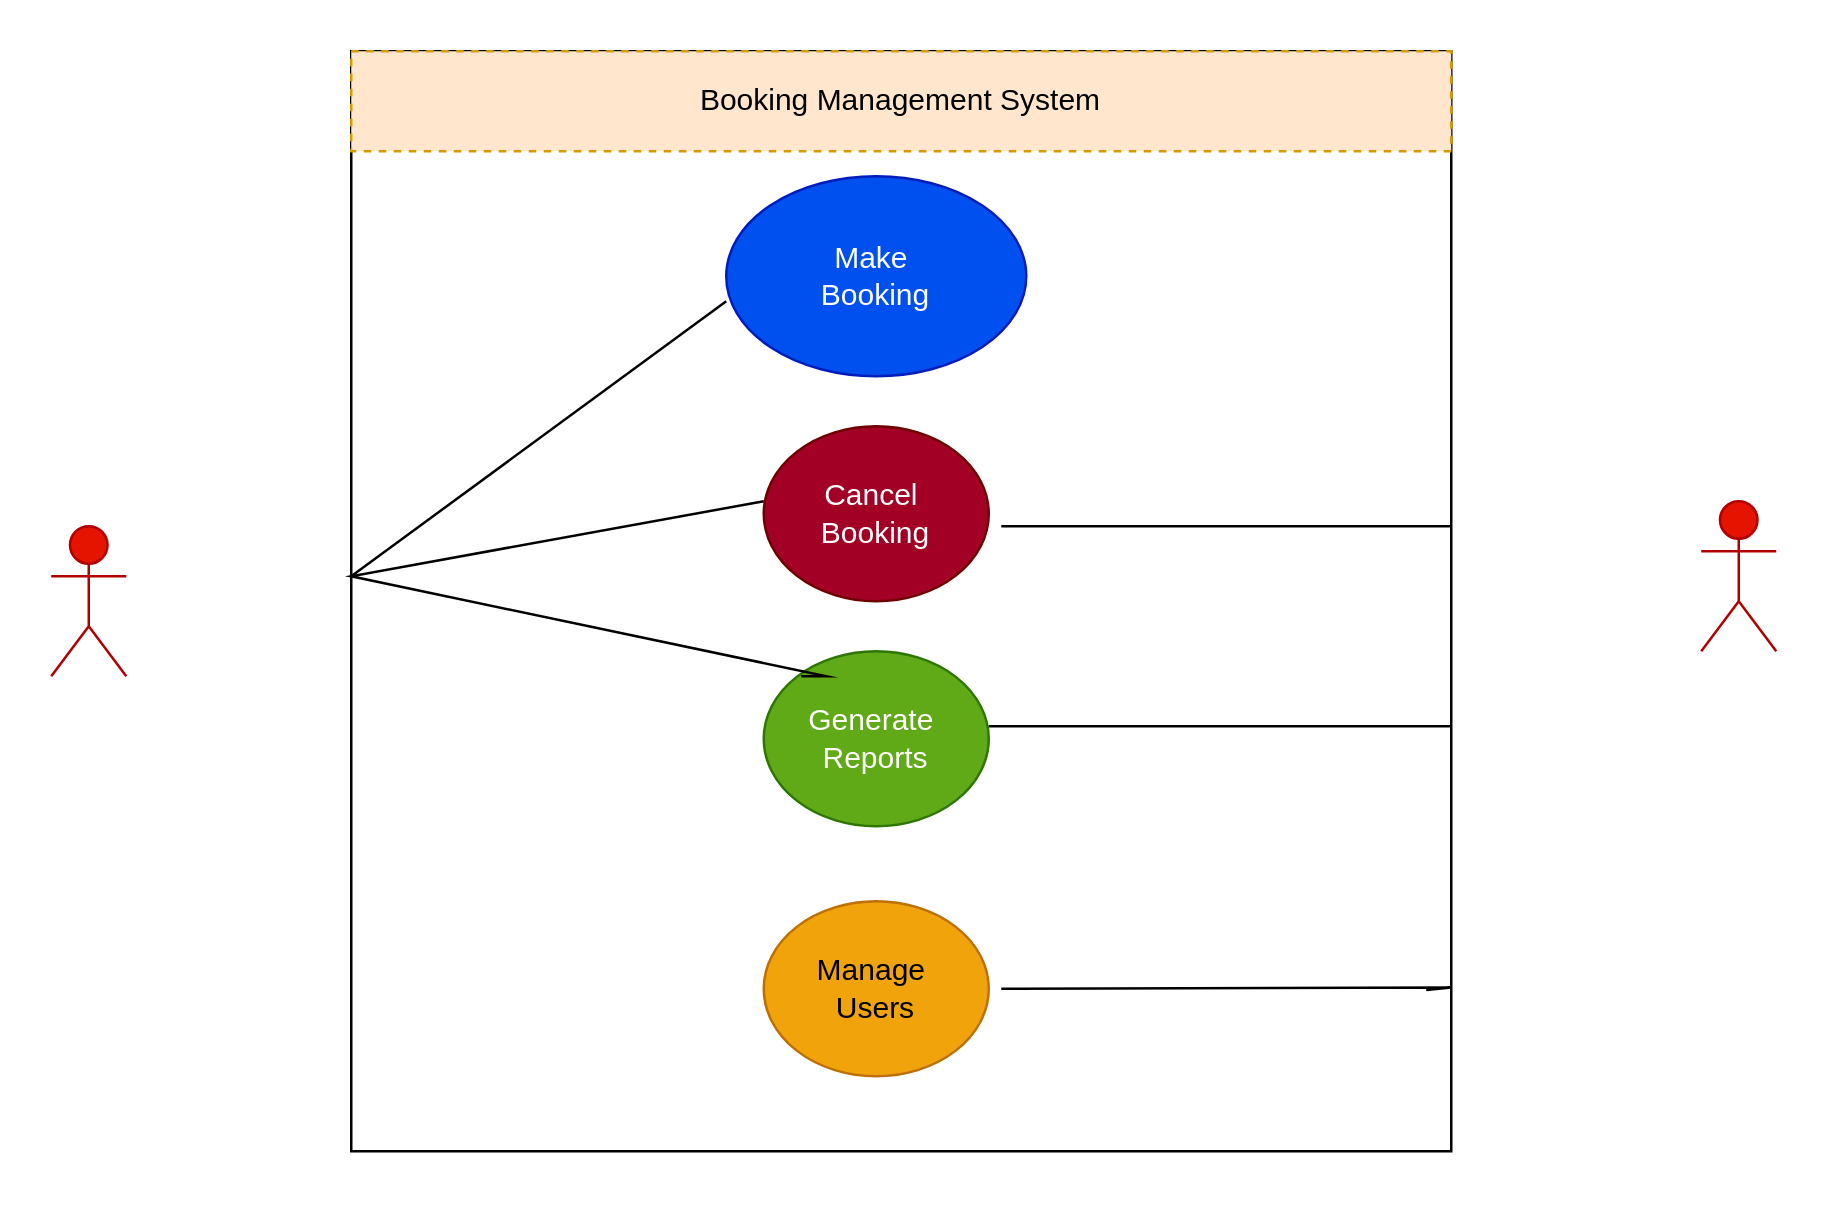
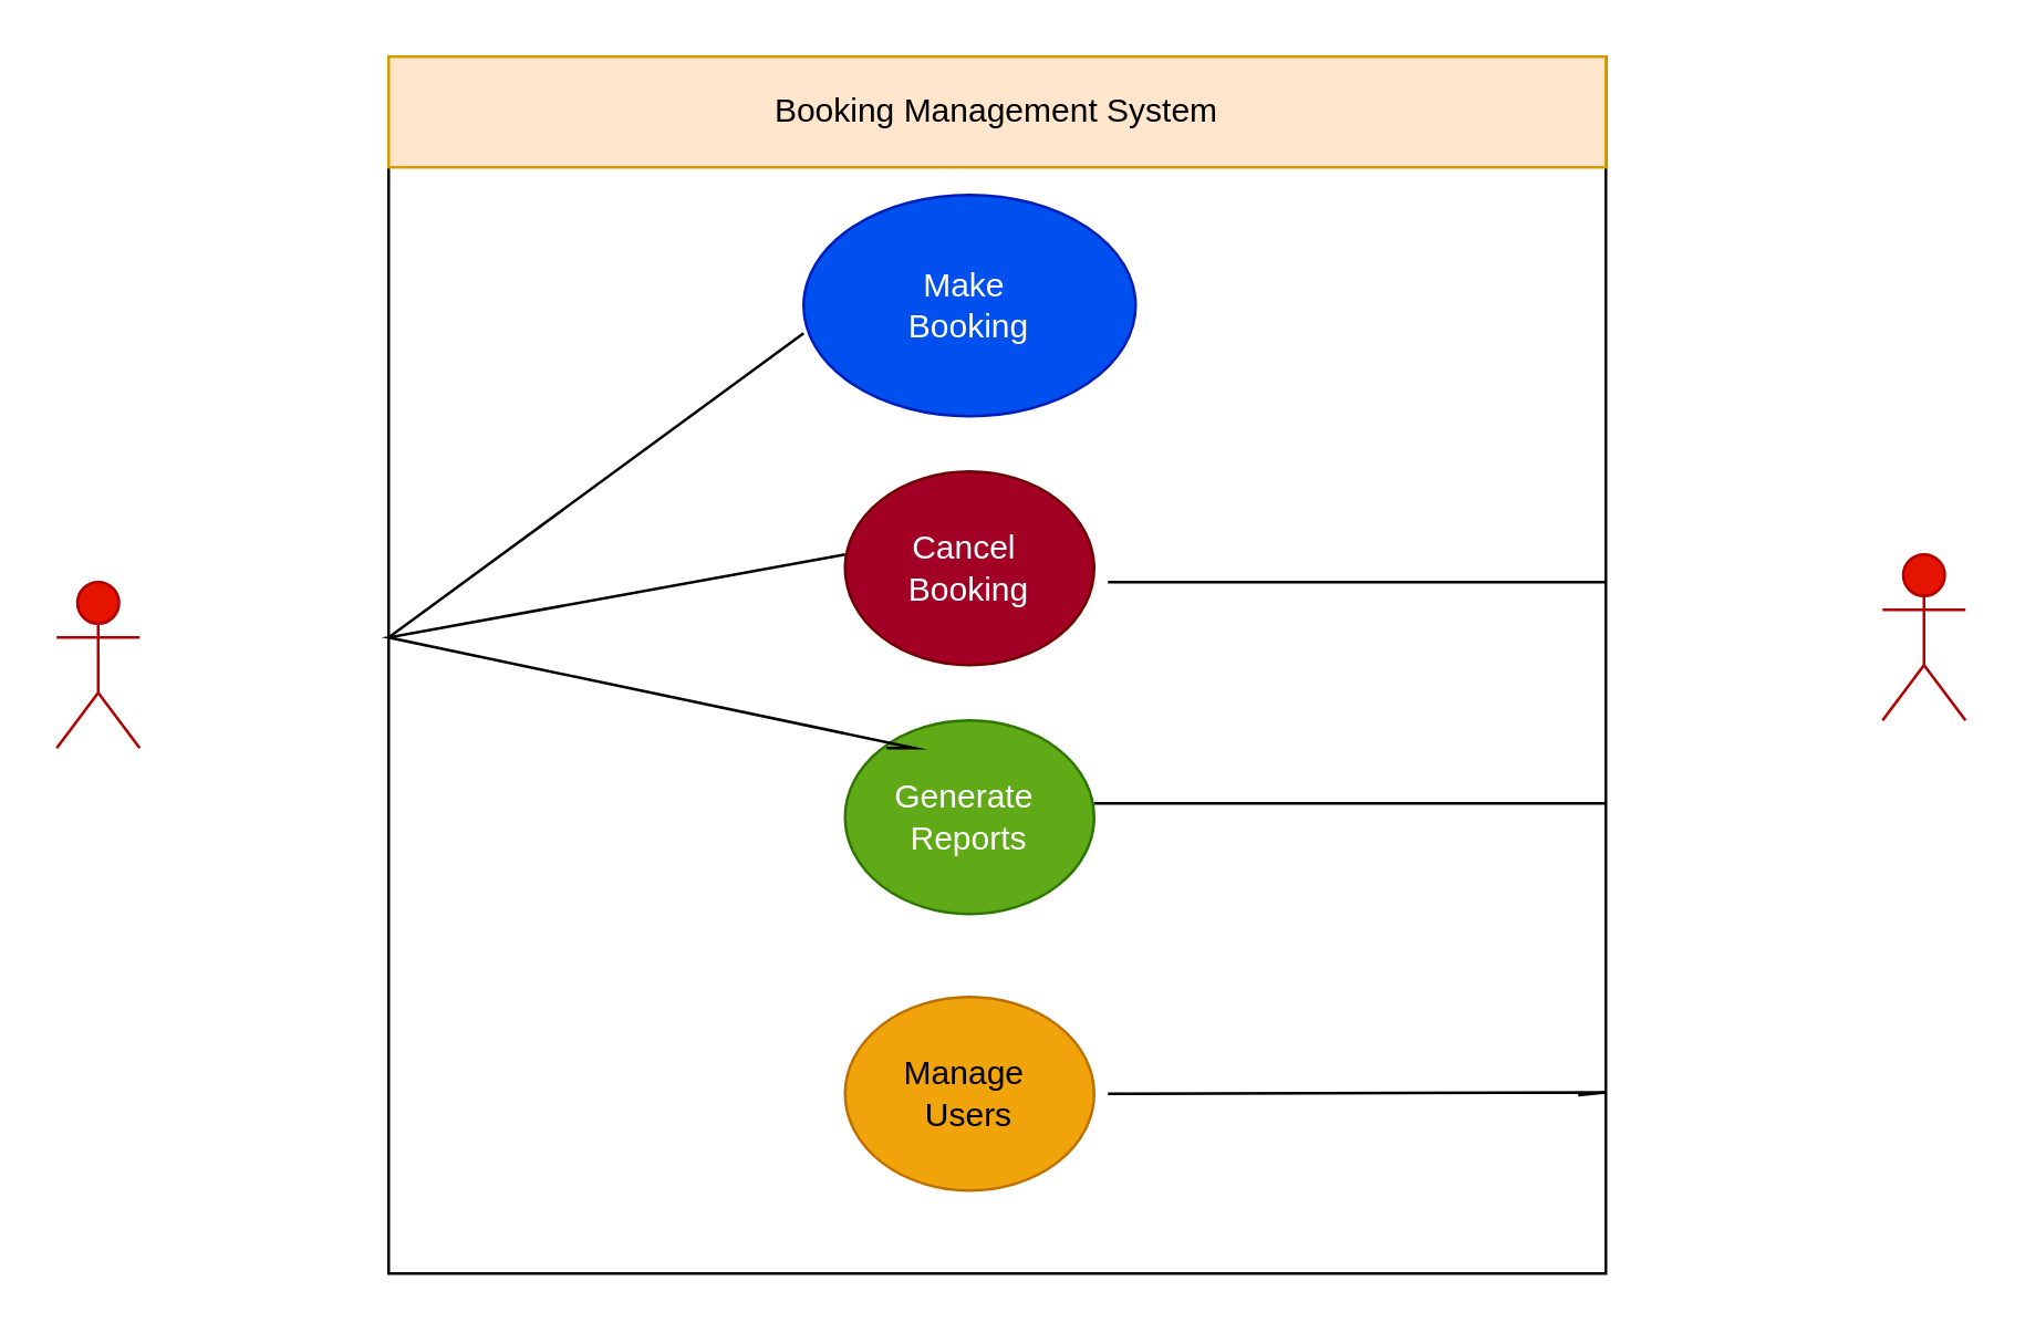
- <mxCell id="11" value="Booking Management System" style="whiteSpace=wrap;html=1;fillColor=#ffe6cc;strokeColor=#d79b00;dashed=1;" vertex="1" parent="1"><mxGeometry x="140" y="20" width="440" height="40" as="geometry" /></mxCell>
+ <mxCell id="11" value="Booking Management System" style="whiteSpace=wrap;html=1;fillColor=#ffe6cc;strokeColor=#d79b00;" vertex="1" parent="1"><mxGeometry x="140" y="20" width="440" height="40" as="geometry" /></mxCell>
